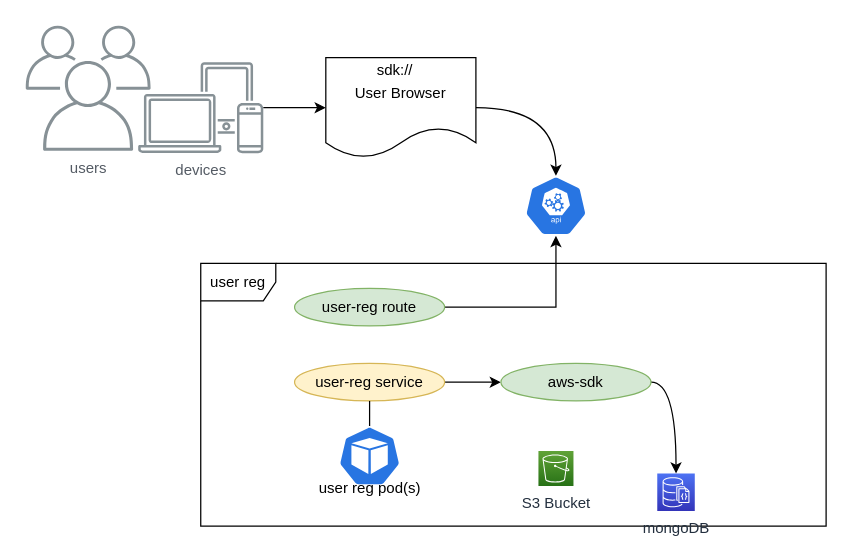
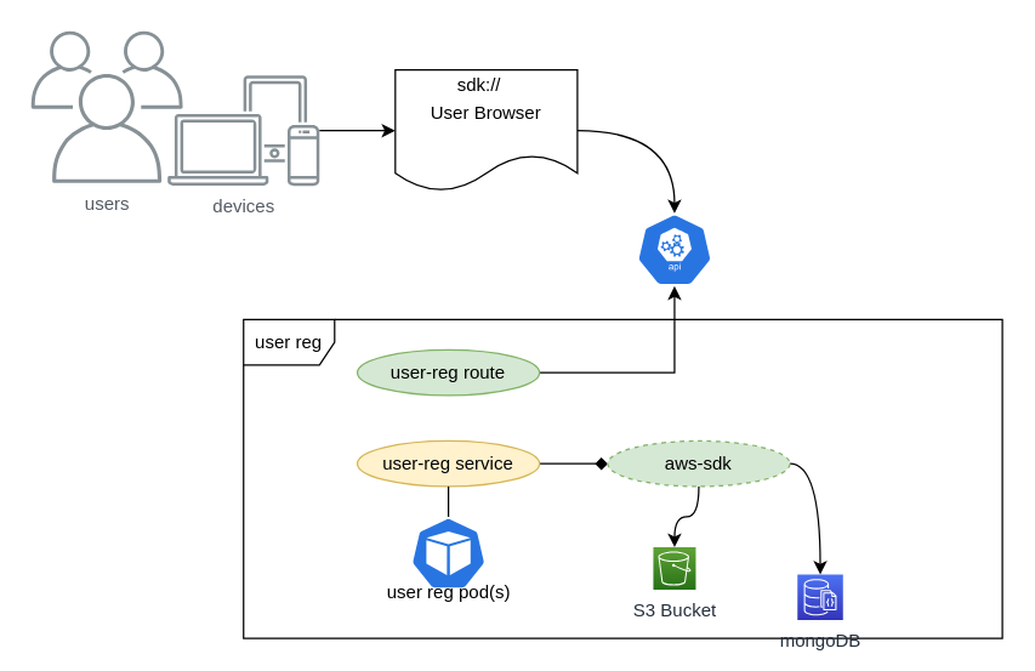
- <mxCell id="5" style="edgeStyle=orthogonalEdgeStyle;curved=1;comic=0;orthogonalLoop=1;jettySize=auto;html=1;" edge="1" parent="1" source="6" target="15"><mxGeometry relative="1" as="geometry" /></mxCell>
+ <mxCell id="5" style="edgeStyle=orthogonalEdgeStyle;curved=1;comic=0;orthogonalLoop=1;jettySize=auto;html=1;endArrow=diamond;" edge="1" parent="1" source="6" target="15"><mxGeometry relative="1" as="geometry" /></mxCell>
- <mxCell id="15" value="aws-sdk" style="ellipse;whiteSpace=wrap;html=1;fillColor=#d5e8d4;strokeColor=#82b366;" vertex="1" parent="1"><mxGeometry x="400" y="290" width="120" height="30" as="geometry" /></mxCell>
+ <mxCell id="15" value="aws-sdk" style="ellipse;whiteSpace=wrap;html=1;fillColor=#d5e8d4;strokeColor=#82b366;dashed=1;" vertex="1" parent="1"><mxGeometry x="400" y="290" width="120" height="30" as="geometry" /></mxCell>
+ <mxCell id="13" style="edgeStyle=orthogonalEdgeStyle;curved=1;comic=0;orthogonalLoop=1;jettySize=auto;html=1;" edge="1" parent="1" source="15" target="11"><mxGeometry relative="1" as="geometry" /></mxCell>
